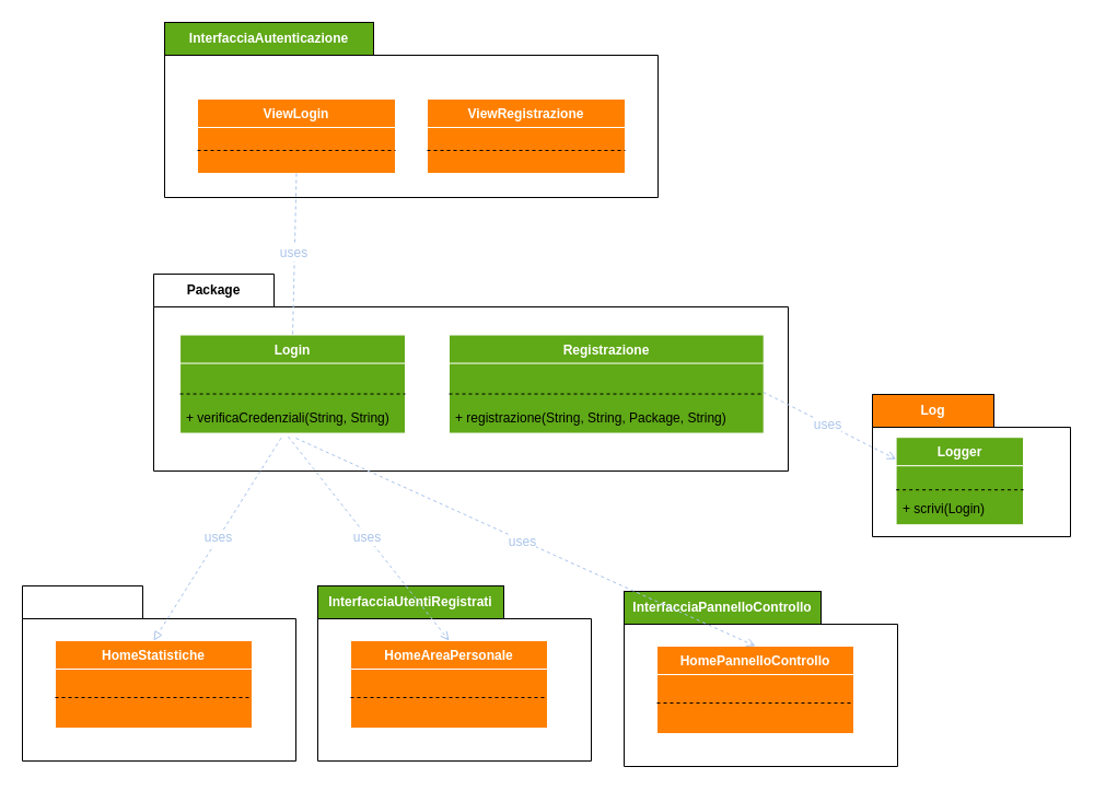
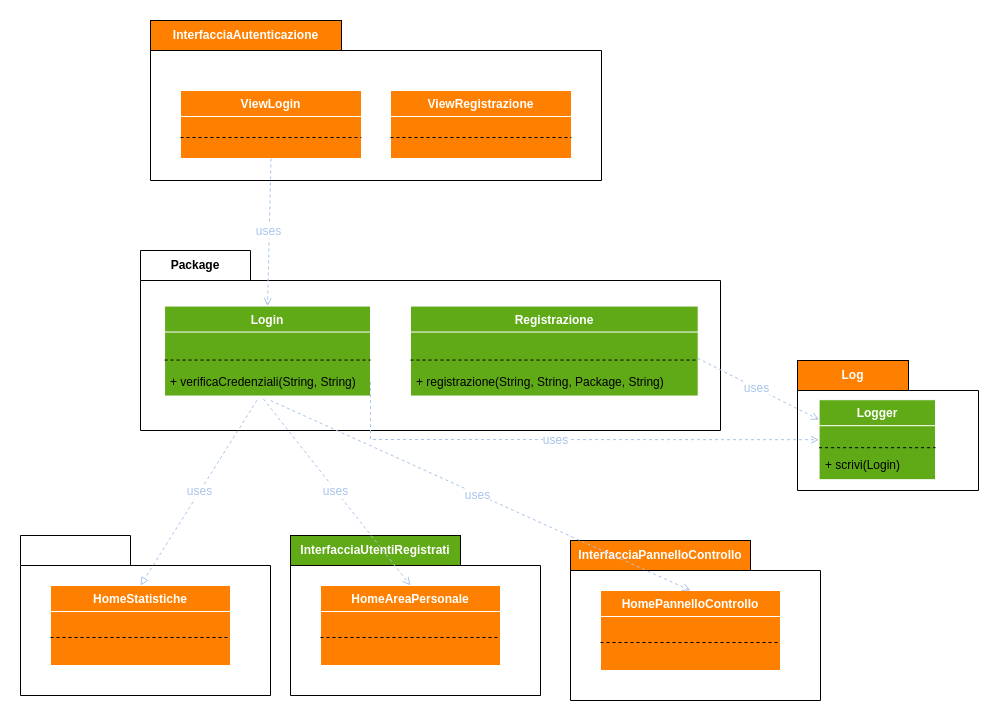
- <mxCell id="3" value="&lt;font style=&quot;color: rgb(255, 255, 255);&quot;&gt;InterfacciaAutenticazione&lt;/font&gt;" style="fontStyle=1;whiteSpace=wrap;html=1;fillColor=#60a917;" vertex="1" parent="2"><mxGeometry width="191" height="30" as="geometry" /></mxCell>
+ <mxCell id="3" value="&lt;font style=&quot;color: rgb(255, 255, 255);&quot;&gt;InterfacciaAutenticazione&lt;/font&gt;" style="fontStyle=1;whiteSpace=wrap;html=1;fillColor=#FF8000;" vertex="1" parent="2"><mxGeometry width="191" height="30" as="geometry" /></mxCell>
- <mxCell id="22" style="rounded=0;orthogonalLoop=1;jettySize=auto;html=1;entryX=0.5;entryY=0;entryDx=0;entryDy=0;dashed=1;endArrow=none;endFill=0;strokeColor=#A9C4EB;exitX=0.5;exitY=1;exitDx=0;exitDy=0;" edge="1" parent="1" source="8" target="14"><mxGeometry relative="1" as="geometry"><mxPoint x="230" y="230" as="sourcePoint" /></mxGeometry></mxCell>
+ <mxCell id="22" style="rounded=0;orthogonalLoop=1;jettySize=auto;html=1;entryX=0.5;entryY=0;entryDx=0;entryDy=0;dashed=1;endArrow=open;endFill=0;strokeColor=#A9C4EB;exitX=0.5;exitY=1;exitDx=0;exitDy=0;" edge="1" parent="1" source="8" target="14"><mxGeometry relative="1" as="geometry"><mxPoint x="230" y="230" as="sourcePoint" /></mxGeometry></mxCell>
+ <mxCell id="31" value="" style="rounded=0;orthogonalLoop=1;jettySize=auto;html=1;exitX=1;exitY=0.5;exitDx=0;exitDy=0;dashed=1;strokeColor=#A9C4EB;endArrow=open;endFill=0;entryX=0;entryY=0.5;entryDx=0;entryDy=0;" edge="1" parent="1" source="17" target="26"><mxGeometry relative="1" as="geometry"><mxPoint x="450" y="590" as="sourcePoint" /><mxPoint x="380" y="590" as="targetPoint" /><Array as="points"><mxPoint x="370" y="439" /></Array></mxGeometry></mxCell>
+ <mxCell id="32" value="&lt;font style=&quot;font-size: 12px; color: rgb(169, 196, 235);&quot;&gt;uses&lt;/font&gt;" style="edgeLabel;html=1;align=center;verticalAlign=middle;resizable=0;points=[];" connectable="0" vertex="1" parent="31"><mxGeometry x="-0.043" relative="1" as="geometry"><mxPoint as="offset" /></mxGeometry></mxCell>
- <mxCell id="47" value="&lt;font style=&quot;color: rgb(255, 255, 255);&quot;&gt;InterfacciaPannelloControllo&lt;/font&gt;" style="fontStyle=1;whiteSpace=wrap;html=1;fillColor=#60a917;" vertex="1" parent="46"><mxGeometry width="180" height="30" as="geometry" /></mxCell>
+ <mxCell id="47" value="&lt;font style=&quot;color: rgb(255, 255, 255);&quot;&gt;InterfacciaPannelloControllo&lt;/font&gt;" style="fontStyle=1;whiteSpace=wrap;html=1;fillColor=#FF8000;" vertex="1" parent="46"><mxGeometry width="180" height="30" as="geometry" /></mxCell>
